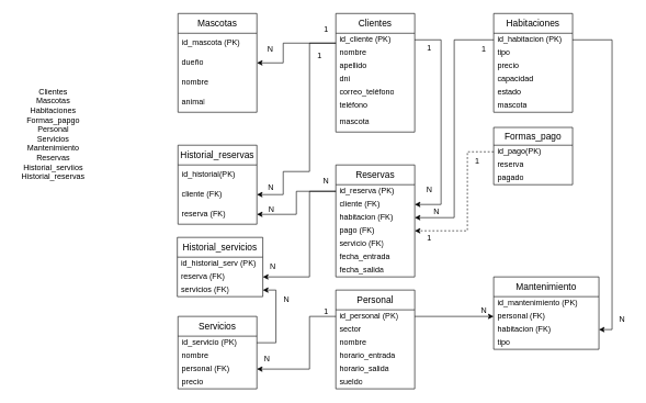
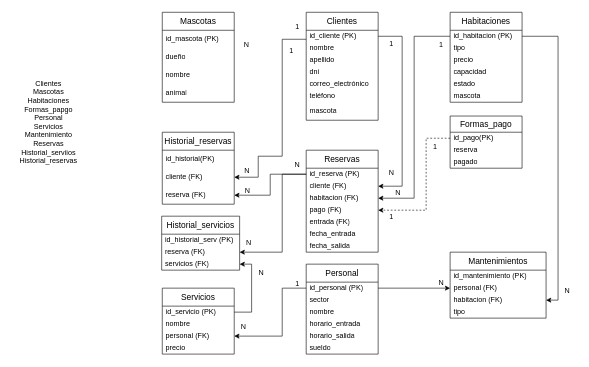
- <mxCell id="55" style="edgeStyle=orthogonalEdgeStyle;rounded=0;orthogonalLoop=1;jettySize=auto;html=1;entryX=1;entryY=0.5;entryDx=0;entryDy=0;" edge="1" parent="1" source="8" target="4"><mxGeometry relative="1" as="geometry"><Array as="points"><mxPoint x="430" y="65" /><mxPoint x="430" y="95" /></Array></mxGeometry></mxCell>
- <mxCell id="12" value="correo_teléfono" style="text;strokeColor=none;fillColor=none;align=left;verticalAlign=middle;spacingLeft=4;spacingRight=4;overflow=hidden;points=[[0,0.5],[1,0.5]];portConstraint=eastwest;rotatable=0;whiteSpace=wrap;html=1;" vertex="1" parent="7"><mxGeometry y="110" width="120" height="20" as="geometry" /></mxCell>
+ <mxCell id="12" value="correo_electrónico" style="text;strokeColor=none;fillColor=none;align=left;verticalAlign=middle;spacingLeft=4;spacingRight=4;overflow=hidden;points=[[0,0.5],[1,0.5]];portConstraint=eastwest;rotatable=0;whiteSpace=wrap;html=1;" vertex="1" parent="7"><mxGeometry y="110" width="120" height="20" as="geometry" /></mxCell>
- <mxCell id="35" value="servicio (FK)" style="text;strokeColor=none;fillColor=none;align=left;verticalAlign=middle;spacingLeft=4;spacingRight=4;overflow=hidden;points=[[0,0.5],[1,0.5]];portConstraint=eastwest;rotatable=0;whiteSpace=wrap;html=1;" vertex="1" parent="30"><mxGeometry y="110" width="120" height="20" as="geometry" /></mxCell>
+ <mxCell id="35" value="entrada (FK)" style="text;strokeColor=none;fillColor=none;align=left;verticalAlign=middle;spacingLeft=4;spacingRight=4;overflow=hidden;points=[[0,0.5],[1,0.5]];portConstraint=eastwest;rotatable=0;whiteSpace=wrap;html=1;" vertex="1" parent="30"><mxGeometry y="110" width="120" height="20" as="geometry" /></mxCell>
- <mxCell id="45" value="&lt;span style=&quot;font-size: 14px;&quot;&gt;Mantenimiento&lt;/span&gt;" style="swimlane;fontStyle=0;childLayout=stackLayout;horizontal=1;startSize=30;horizontalStack=0;resizeParent=1;resizeParentMax=0;resizeLast=0;collapsible=1;marginBottom=0;whiteSpace=wrap;html=1;" vertex="1" parent="1"><mxGeometry x="750" y="420" width="160" height="110" as="geometry" /></mxCell>
+ <mxCell id="45" value="&lt;span style=&quot;font-size: 14px;&quot;&gt;Mantenimientos&lt;/span&gt;" style="swimlane;fontStyle=0;childLayout=stackLayout;horizontal=1;startSize=30;horizontalStack=0;resizeParent=1;resizeParentMax=0;resizeLast=0;collapsible=1;marginBottom=0;whiteSpace=wrap;html=1;" vertex="1" parent="1"><mxGeometry x="750" y="420" width="160" height="110" as="geometry" /></mxCell>
